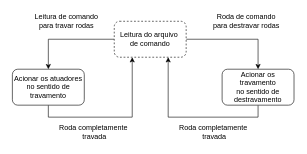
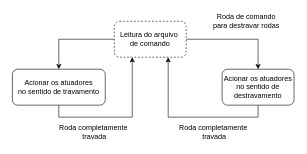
- <mxCell id="7" value="Leitura de comando&lt;br&gt;para travar rodas" style="text;html=1;align=center;verticalAlign=middle;resizable=0;points=[];autosize=1;" vertex="1" parent="1"><mxGeometry x="50" y="20" width="120" height="30" as="geometry" /></mxCell>
- <mxCell id="4" value="Acionar os atuadores&lt;br&gt;no sentido de travamento" style="rounded=1;whiteSpace=wrap;html=1;" vertex="1" parent="1"><mxGeometry x="20" y="115" width="120" height="60" as="geometry" /></mxCell>
+ <mxCell id="4" value="Acionar os atuadores&lt;br&gt;no sentido de travamento" style="rounded=1;whiteSpace=wrap;html=1;" vertex="1" parent="1"><mxGeometry x="20" y="115" width="155" height="60" as="geometry" /></mxCell>
- <mxCell id="9" value="Acionar os travamento&lt;br&gt;no sentido de destravamento" style="rounded=1;whiteSpace=wrap;html=1;" vertex="1" parent="1"><mxGeometry x="370" y="115" width="120" height="60" as="geometry" /></mxCell>
+ <mxCell id="9" value="Acionar os atuadores&lt;br&gt;no sentido de destravamento" style="rounded=1;whiteSpace=wrap;html=1;" vertex="1" parent="1"><mxGeometry x="370" y="115" width="120" height="60" as="geometry" /></mxCell>
